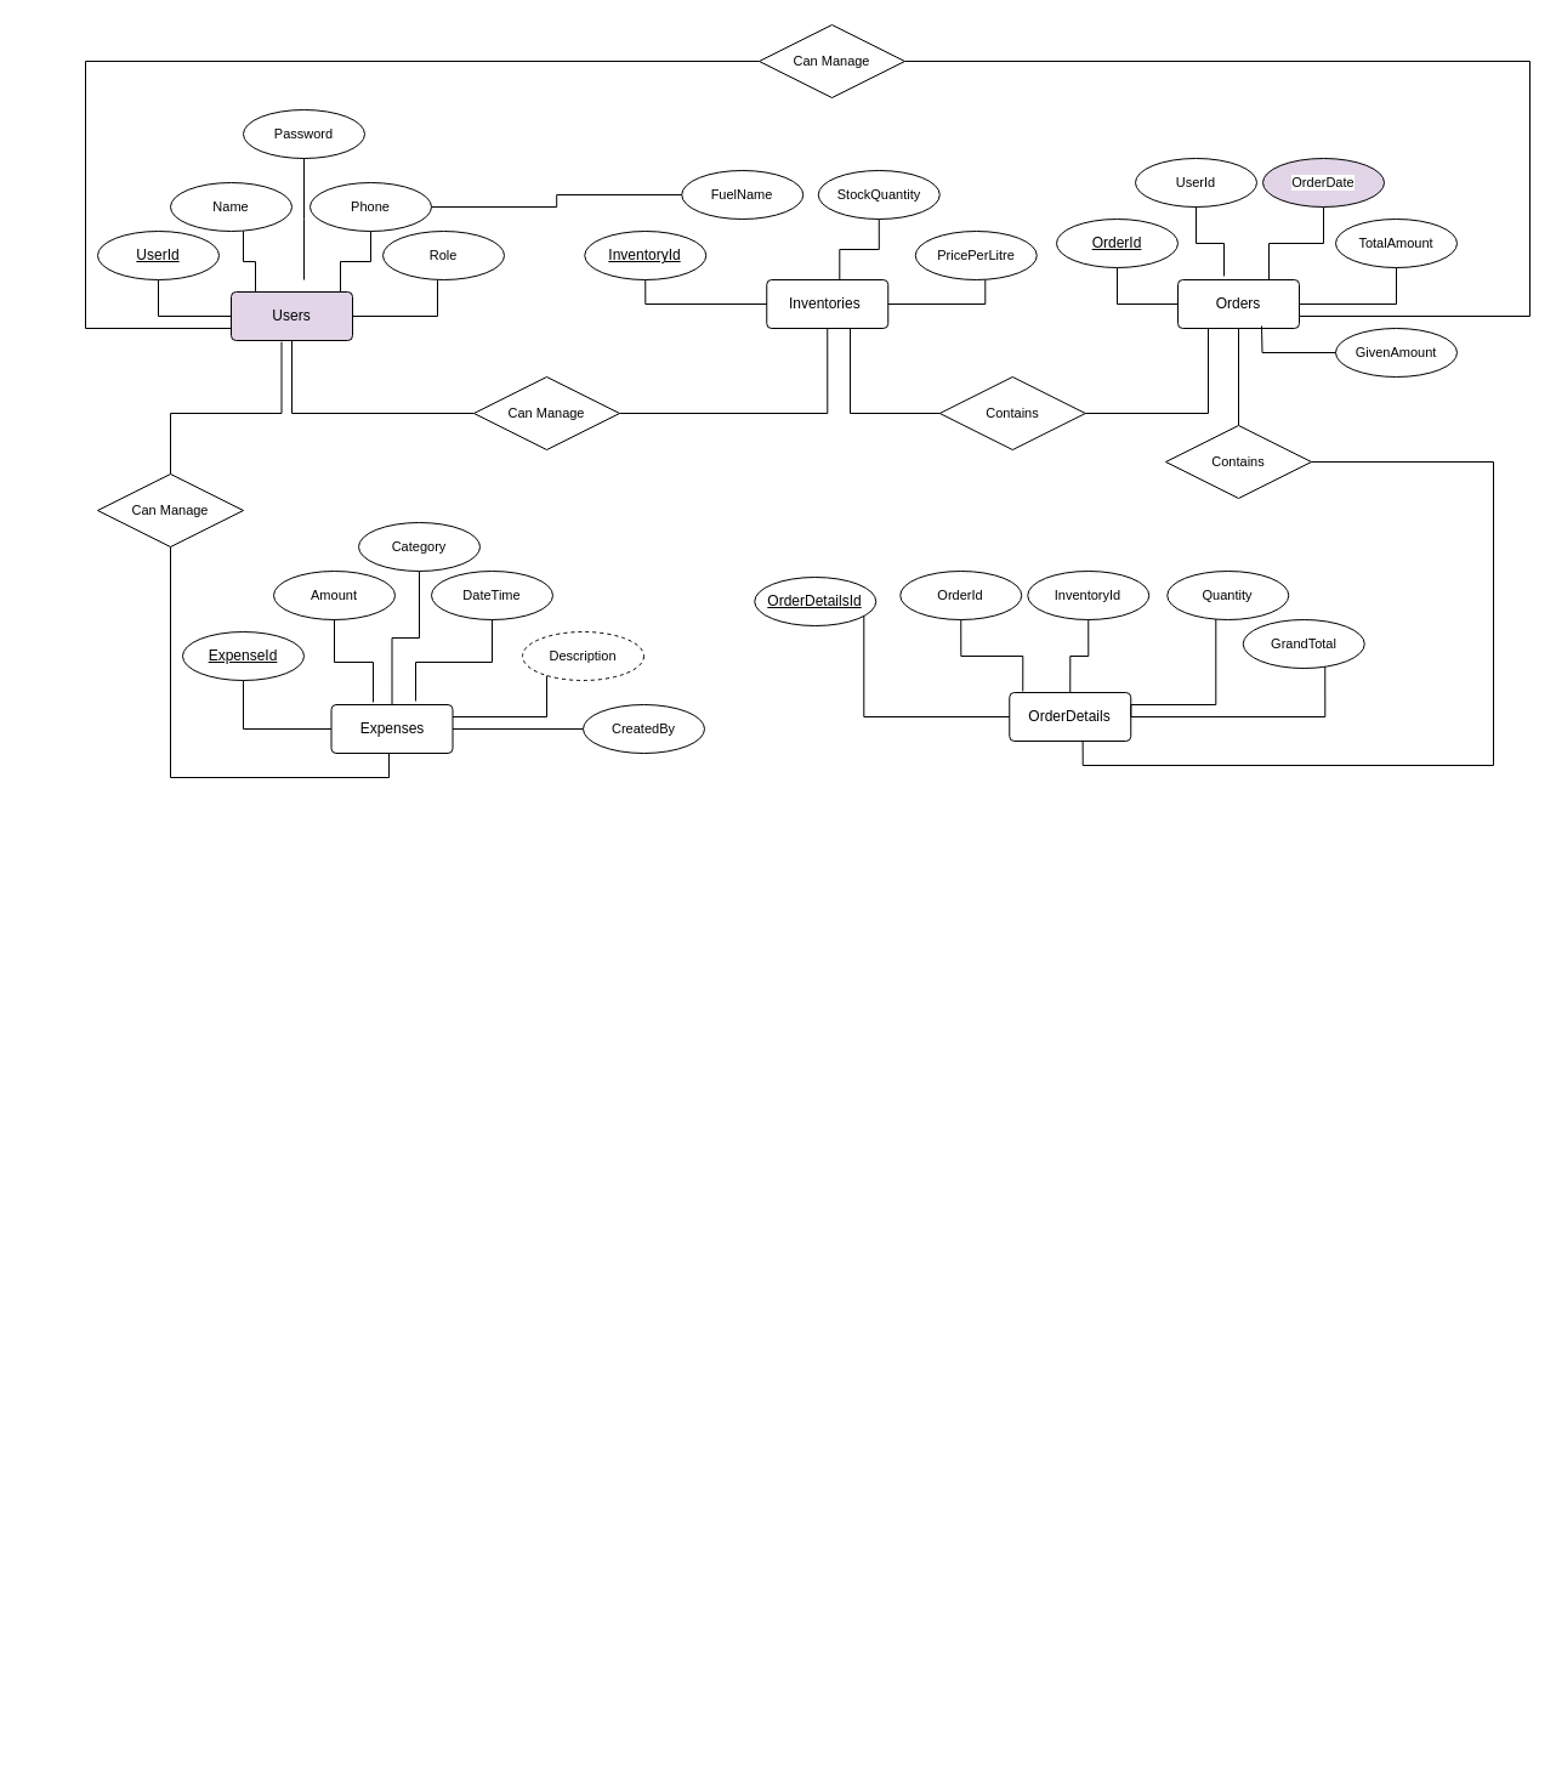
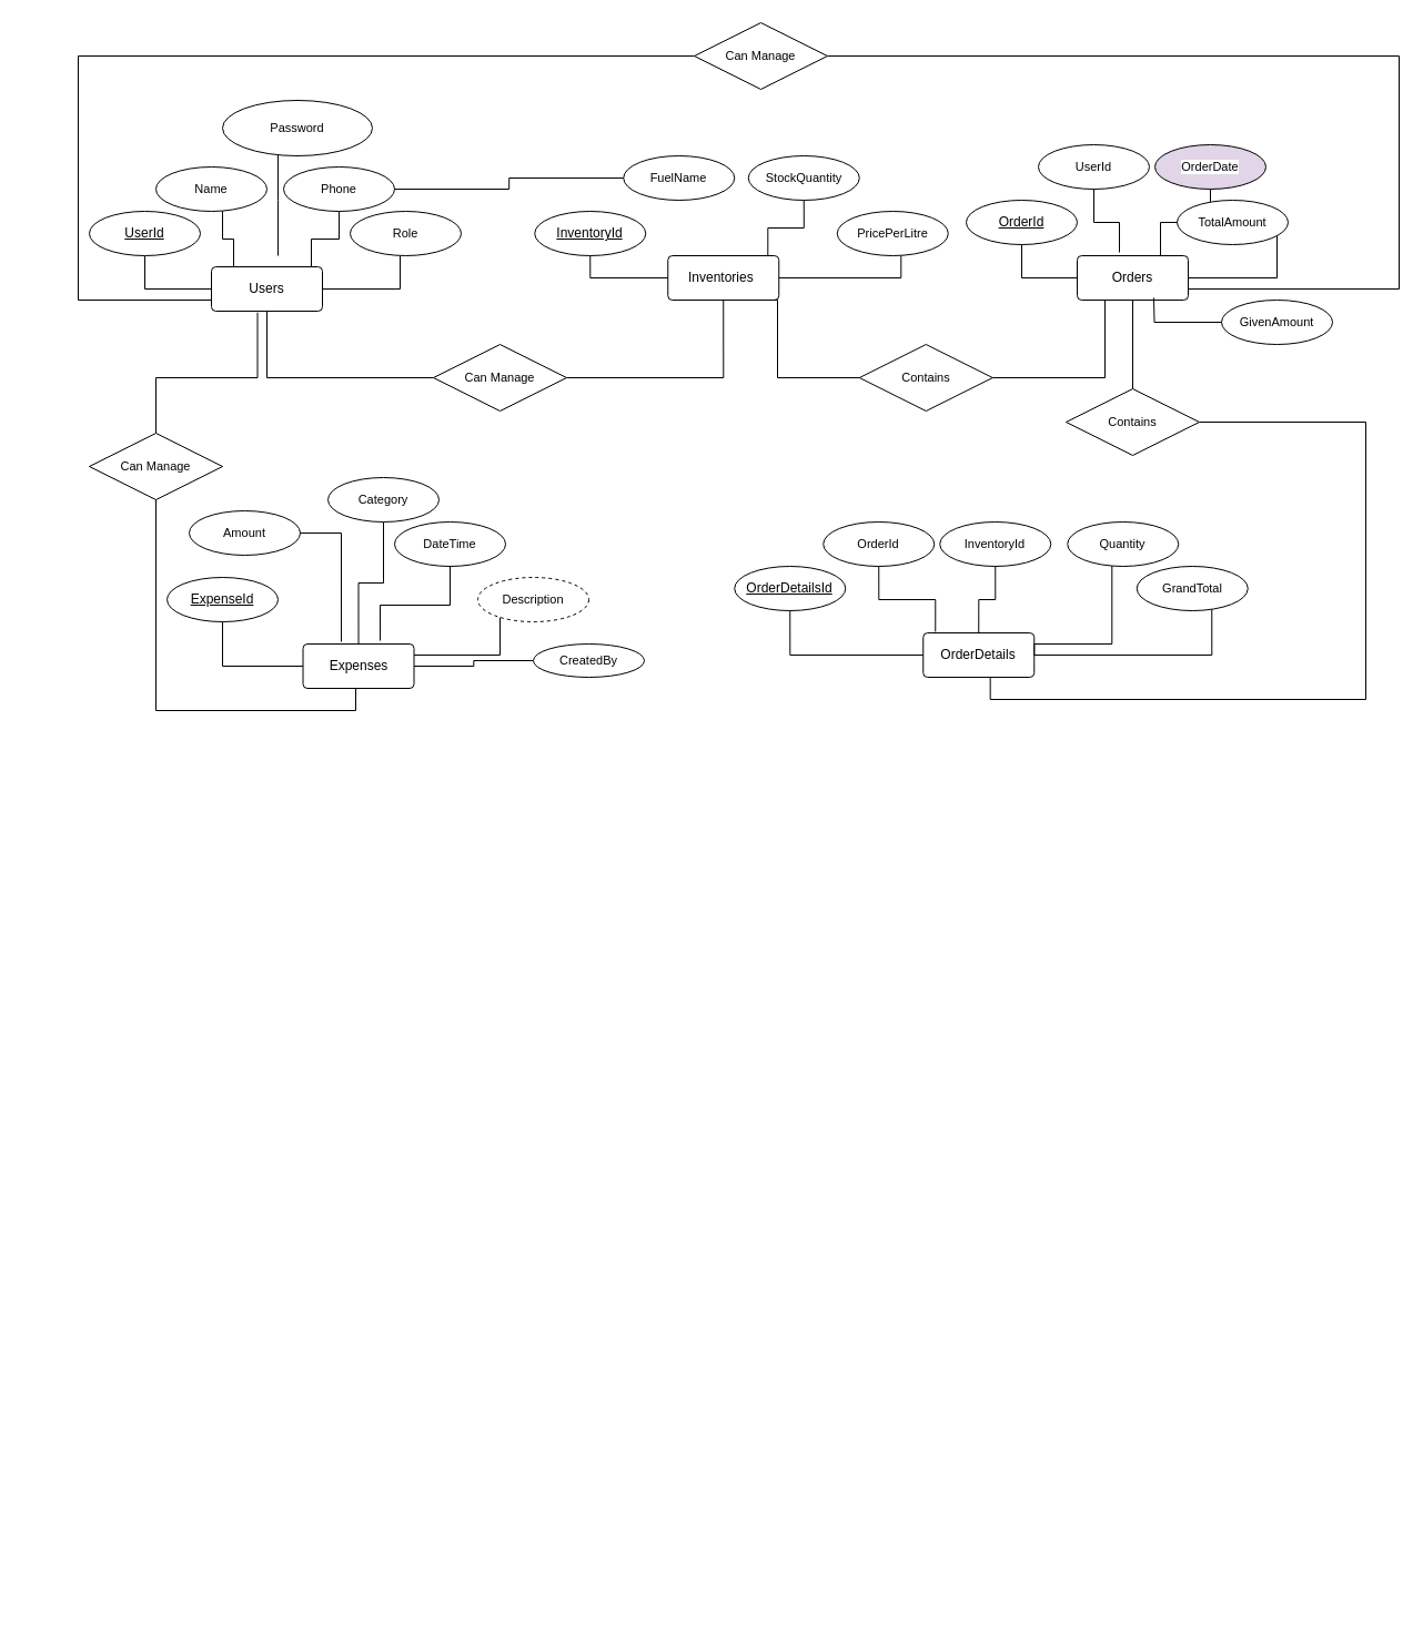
- <mxCell id="14" value="Password" style="ellipse;whiteSpace=wrap;html=1;align=center;fontFamily=Helvetica;fontSize=11;fontColor=default;labelBackgroundColor=default;" parent="1" vertex="1"><mxGeometry x="200" y="90" width="100" height="40" as="geometry" /></mxCell>
+ <mxCell id="14" value="Password" style="ellipse;whiteSpace=wrap;html=1;align=center;fontFamily=Helvetica;fontSize=11;fontColor=default;labelBackgroundColor=default;" parent="1" vertex="1"><mxGeometry x="200" y="90" width="135" height="50" as="geometry" /></mxCell>
- <mxCell id="32" value="TotalAmount" style="ellipse;whiteSpace=wrap;html=1;align=center;fontFamily=Helvetica;fontSize=11;fontColor=default;labelBackgroundColor=default;" parent="1" vertex="1"><mxGeometry x="1100" y="180" width="100" height="40" as="geometry" /></mxCell>
+ <mxCell id="32" value="TotalAmount" style="ellipse;whiteSpace=wrap;html=1;align=center;fontFamily=Helvetica;fontSize=11;fontColor=default;labelBackgroundColor=default;" parent="1" vertex="1"><mxGeometry x="1060" y="180" width="100" height="40" as="geometry" /></mxCell>
- <mxCell id="16" value="Inventories&amp;nbsp;" style="rounded=1;arcSize=10;whiteSpace=wrap;html=1;align=center;" parent="1" vertex="1"><mxGeometry x="631.25" y="230" width="100" height="40" as="geometry" /></mxCell>
+ <mxCell id="16" value="Inventories&amp;nbsp;" style="rounded=1;arcSize=10;whiteSpace=wrap;html=1;align=center;" parent="1" vertex="1"><mxGeometry x="601.25" y="230" width="100" height="40" as="geometry" /></mxCell>
- <mxCell id="5" value="Users" style="rounded=1;arcSize=10;whiteSpace=wrap;html=1;align=center;fillColor=#e1d5e7;" parent="1" vertex="1"><mxGeometry x="190" y="240" width="100" height="40" as="geometry" /></mxCell>
+ <mxCell id="5" value="Users" style="rounded=1;arcSize=10;whiteSpace=wrap;html=1;align=center;" parent="1" vertex="1"><mxGeometry x="190" y="240" width="100" height="40" as="geometry" /></mxCell>
- <mxCell id="48" value="Amount" style="ellipse;whiteSpace=wrap;html=1;align=center;fontFamily=Helvetica;fontSize=11;fontColor=default;labelBackgroundColor=default;" parent="1" vertex="1"><mxGeometry x="225" y="470" width="100" height="40" as="geometry" /></mxCell>
+ <mxCell id="48" value="Amount" style="ellipse;whiteSpace=wrap;html=1;align=center;fontFamily=Helvetica;fontSize=11;fontColor=default;labelBackgroundColor=default;" parent="1" vertex="1"><mxGeometry x="170" y="460" width="100" height="40" as="geometry" /></mxCell>
- <mxCell id="36" value="OrderDetailsId" style="ellipse;whiteSpace=wrap;html=1;align=center;fontStyle=4;" parent="1" vertex="1"><mxGeometry x="621.25" y="475" width="100" height="40" as="geometry" /></mxCell>
+ <mxCell id="36" value="OrderDetailsId" style="ellipse;whiteSpace=wrap;html=1;align=center;fontStyle=4;" parent="1" vertex="1"><mxGeometry x="661.25" y="510" width="100" height="40" as="geometry" /></mxCell>
- <mxCell id="55" value="CreatedBy" style="ellipse;whiteSpace=wrap;html=1;align=center;fontFamily=Helvetica;fontSize=11;fontColor=default;labelBackgroundColor=default;" parent="1" vertex="1"><mxGeometry x="480.01" y="580" width="100" height="40" as="geometry" /></mxCell>
+ <mxCell id="55" value="CreatedBy" style="ellipse;whiteSpace=wrap;html=1;align=center;fontFamily=Helvetica;fontSize=11;fontColor=default;labelBackgroundColor=default;" parent="1" vertex="1"><mxGeometry x="480.01" y="580" width="100" height="30" as="geometry" /></mxCell>
